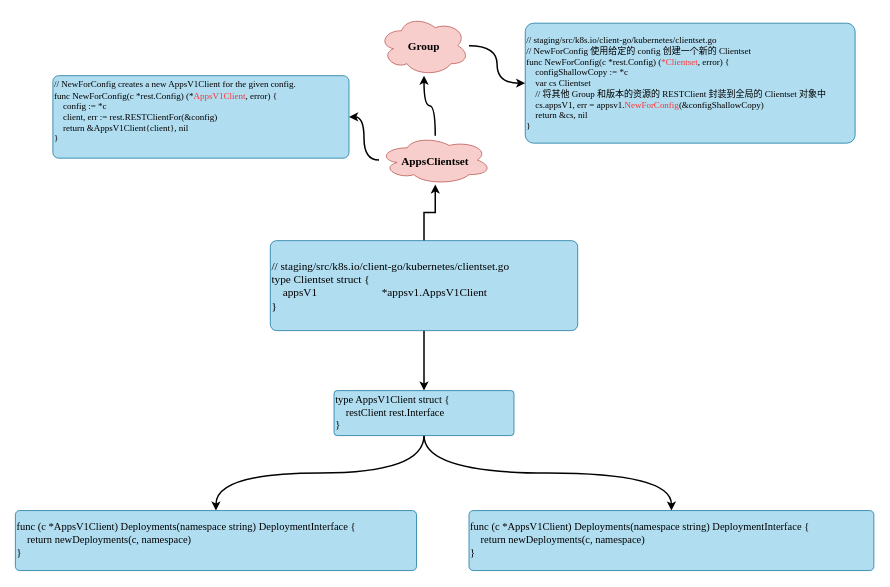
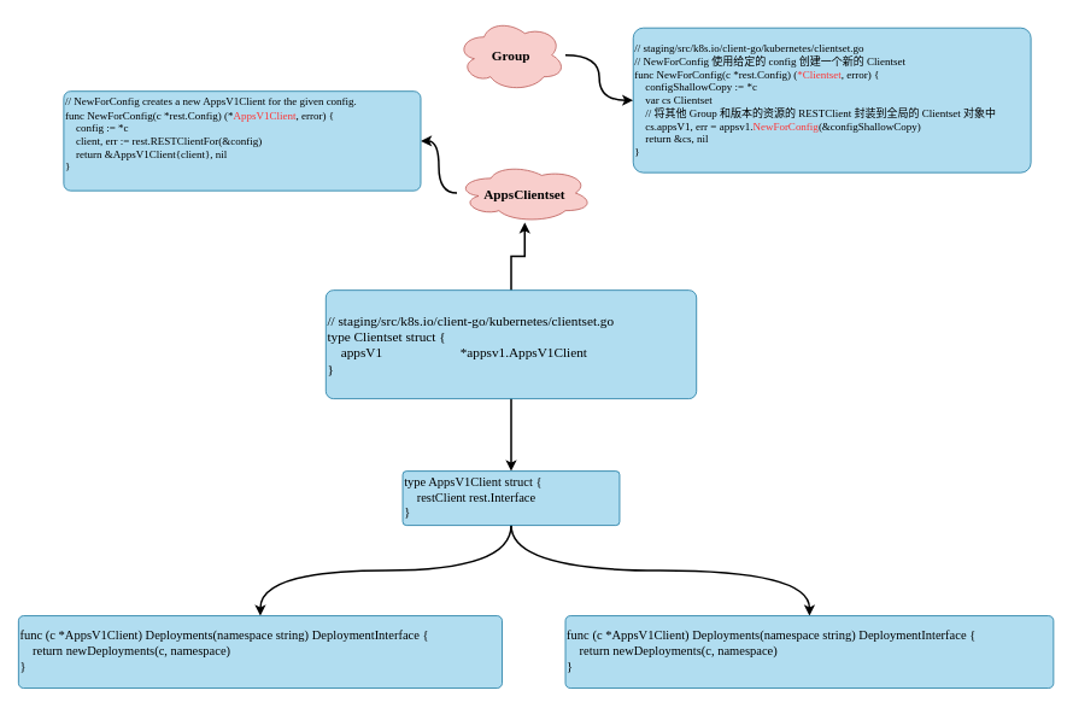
- <mxCell id="5" value="" style="edgeStyle=orthogonalEdgeStyle;curved=1;rounded=0;orthogonalLoop=1;jettySize=auto;html=1;fontFamily=Comic Sans MS;fontSize=19;strokeWidth=2;" edge="1" parent="1" source="7" target="14"><mxGeometry relative="1" as="geometry" /></mxCell>
